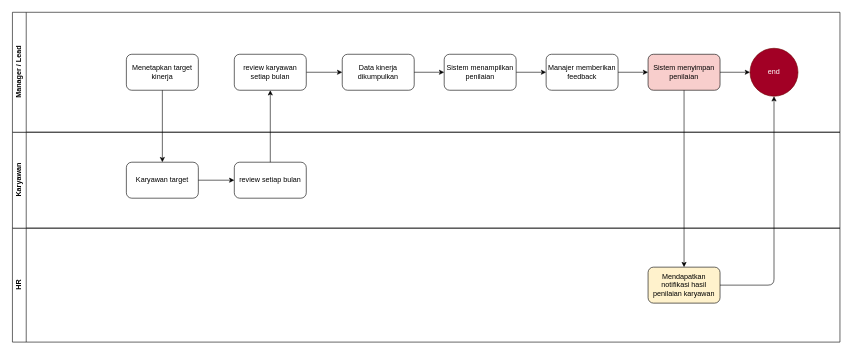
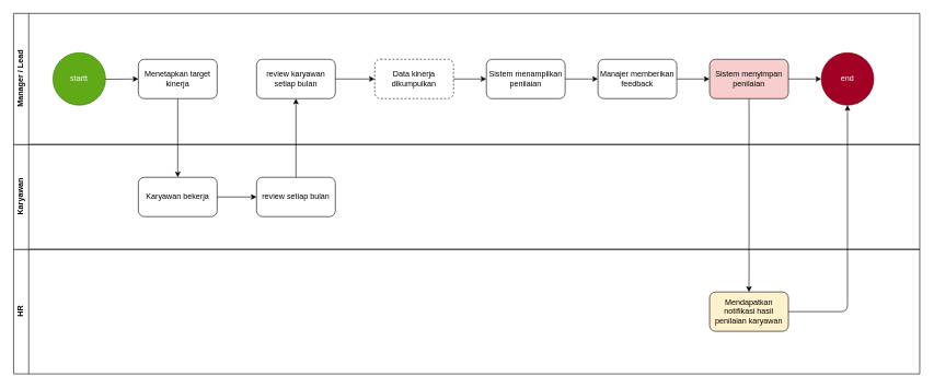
+ <mxCell id="9" value="startt" style="ellipse;whiteSpace=wrap;html=1;aspect=fixed;fillColor=#60a917;fontColor=#ffffff;strokeColor=#2D7600;" vertex="1" parent="8"><mxGeometry x="60" y="60" width="80" height="80" as="geometry" /></mxCell>
+ <mxCell id="11" style="edgeStyle=none;html=1;" edge="1" parent="8" source="9" target="10"><mxGeometry relative="1" as="geometry" /></mxCell>
- <mxCell id="12" value=" Data kinerja dikumpulkan" style="rounded=1;whiteSpace=wrap;html=1;" vertex="1" parent="8"><mxGeometry x="550" y="70" width="120" height="60" as="geometry" /></mxCell>
+ <mxCell id="12" value=" Data kinerja dikumpulkan" style="rounded=1;whiteSpace=wrap;html=1;dashed=1;" vertex="1" parent="8"><mxGeometry x="550" y="70" width="120" height="60" as="geometry" /></mxCell>
- <mxCell id="5" value="Karyawan target" style="rounded=1;whiteSpace=wrap;html=1;" vertex="1" parent="4"><mxGeometry x="190" y="50" width="120" height="60" as="geometry" /></mxCell>
+ <mxCell id="5" value="Karyawan bekerja" style="rounded=1;whiteSpace=wrap;html=1;" vertex="1" parent="4"><mxGeometry x="190" y="50" width="120" height="60" as="geometry" /></mxCell>
